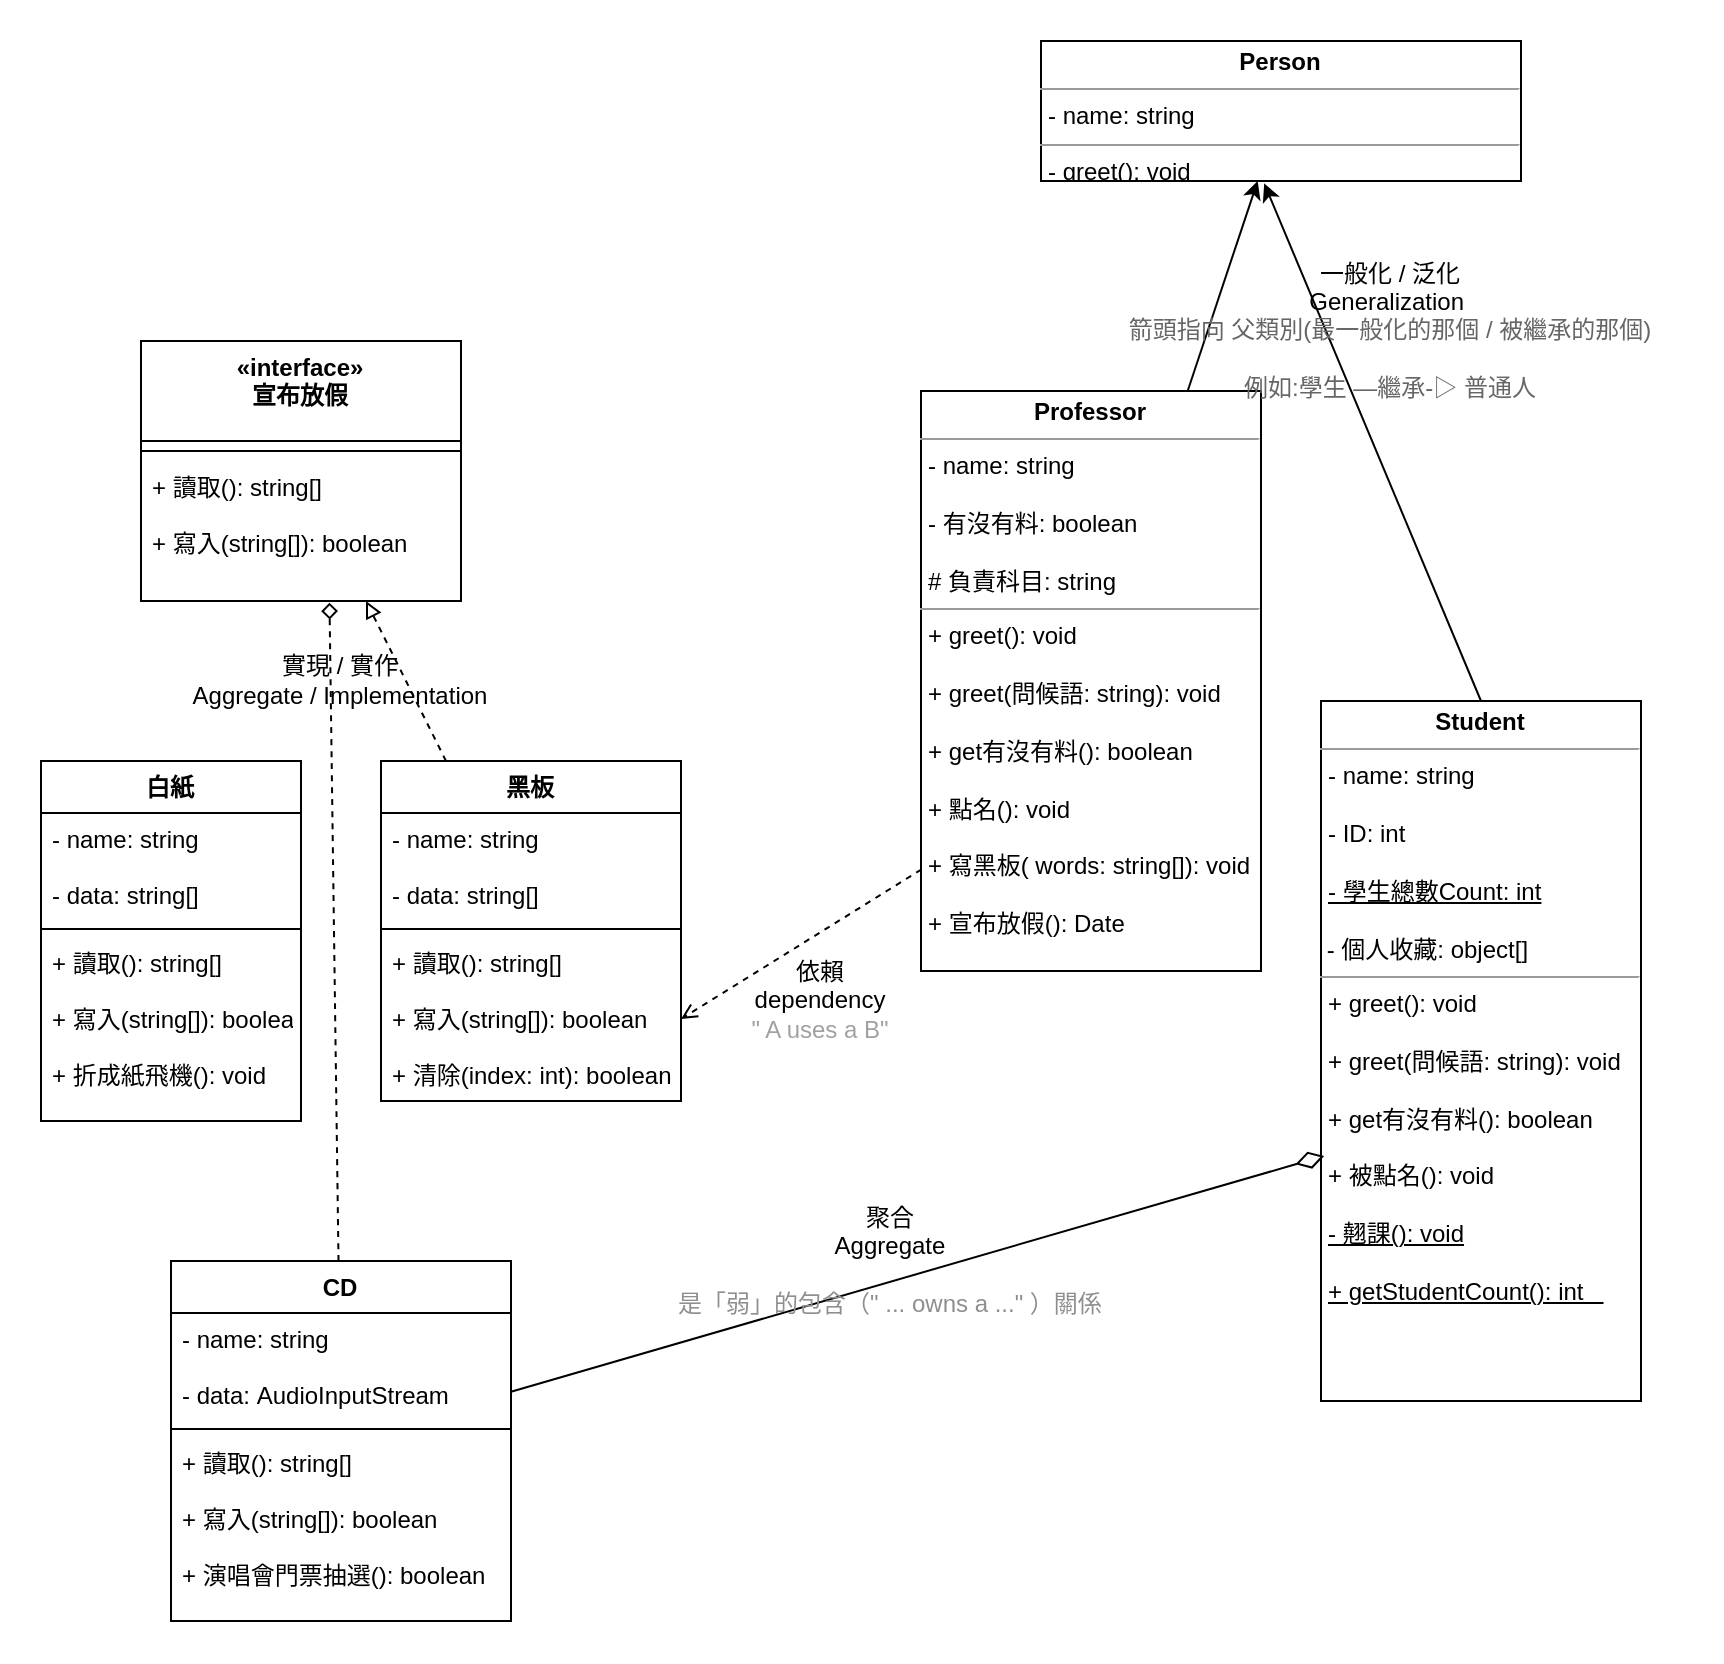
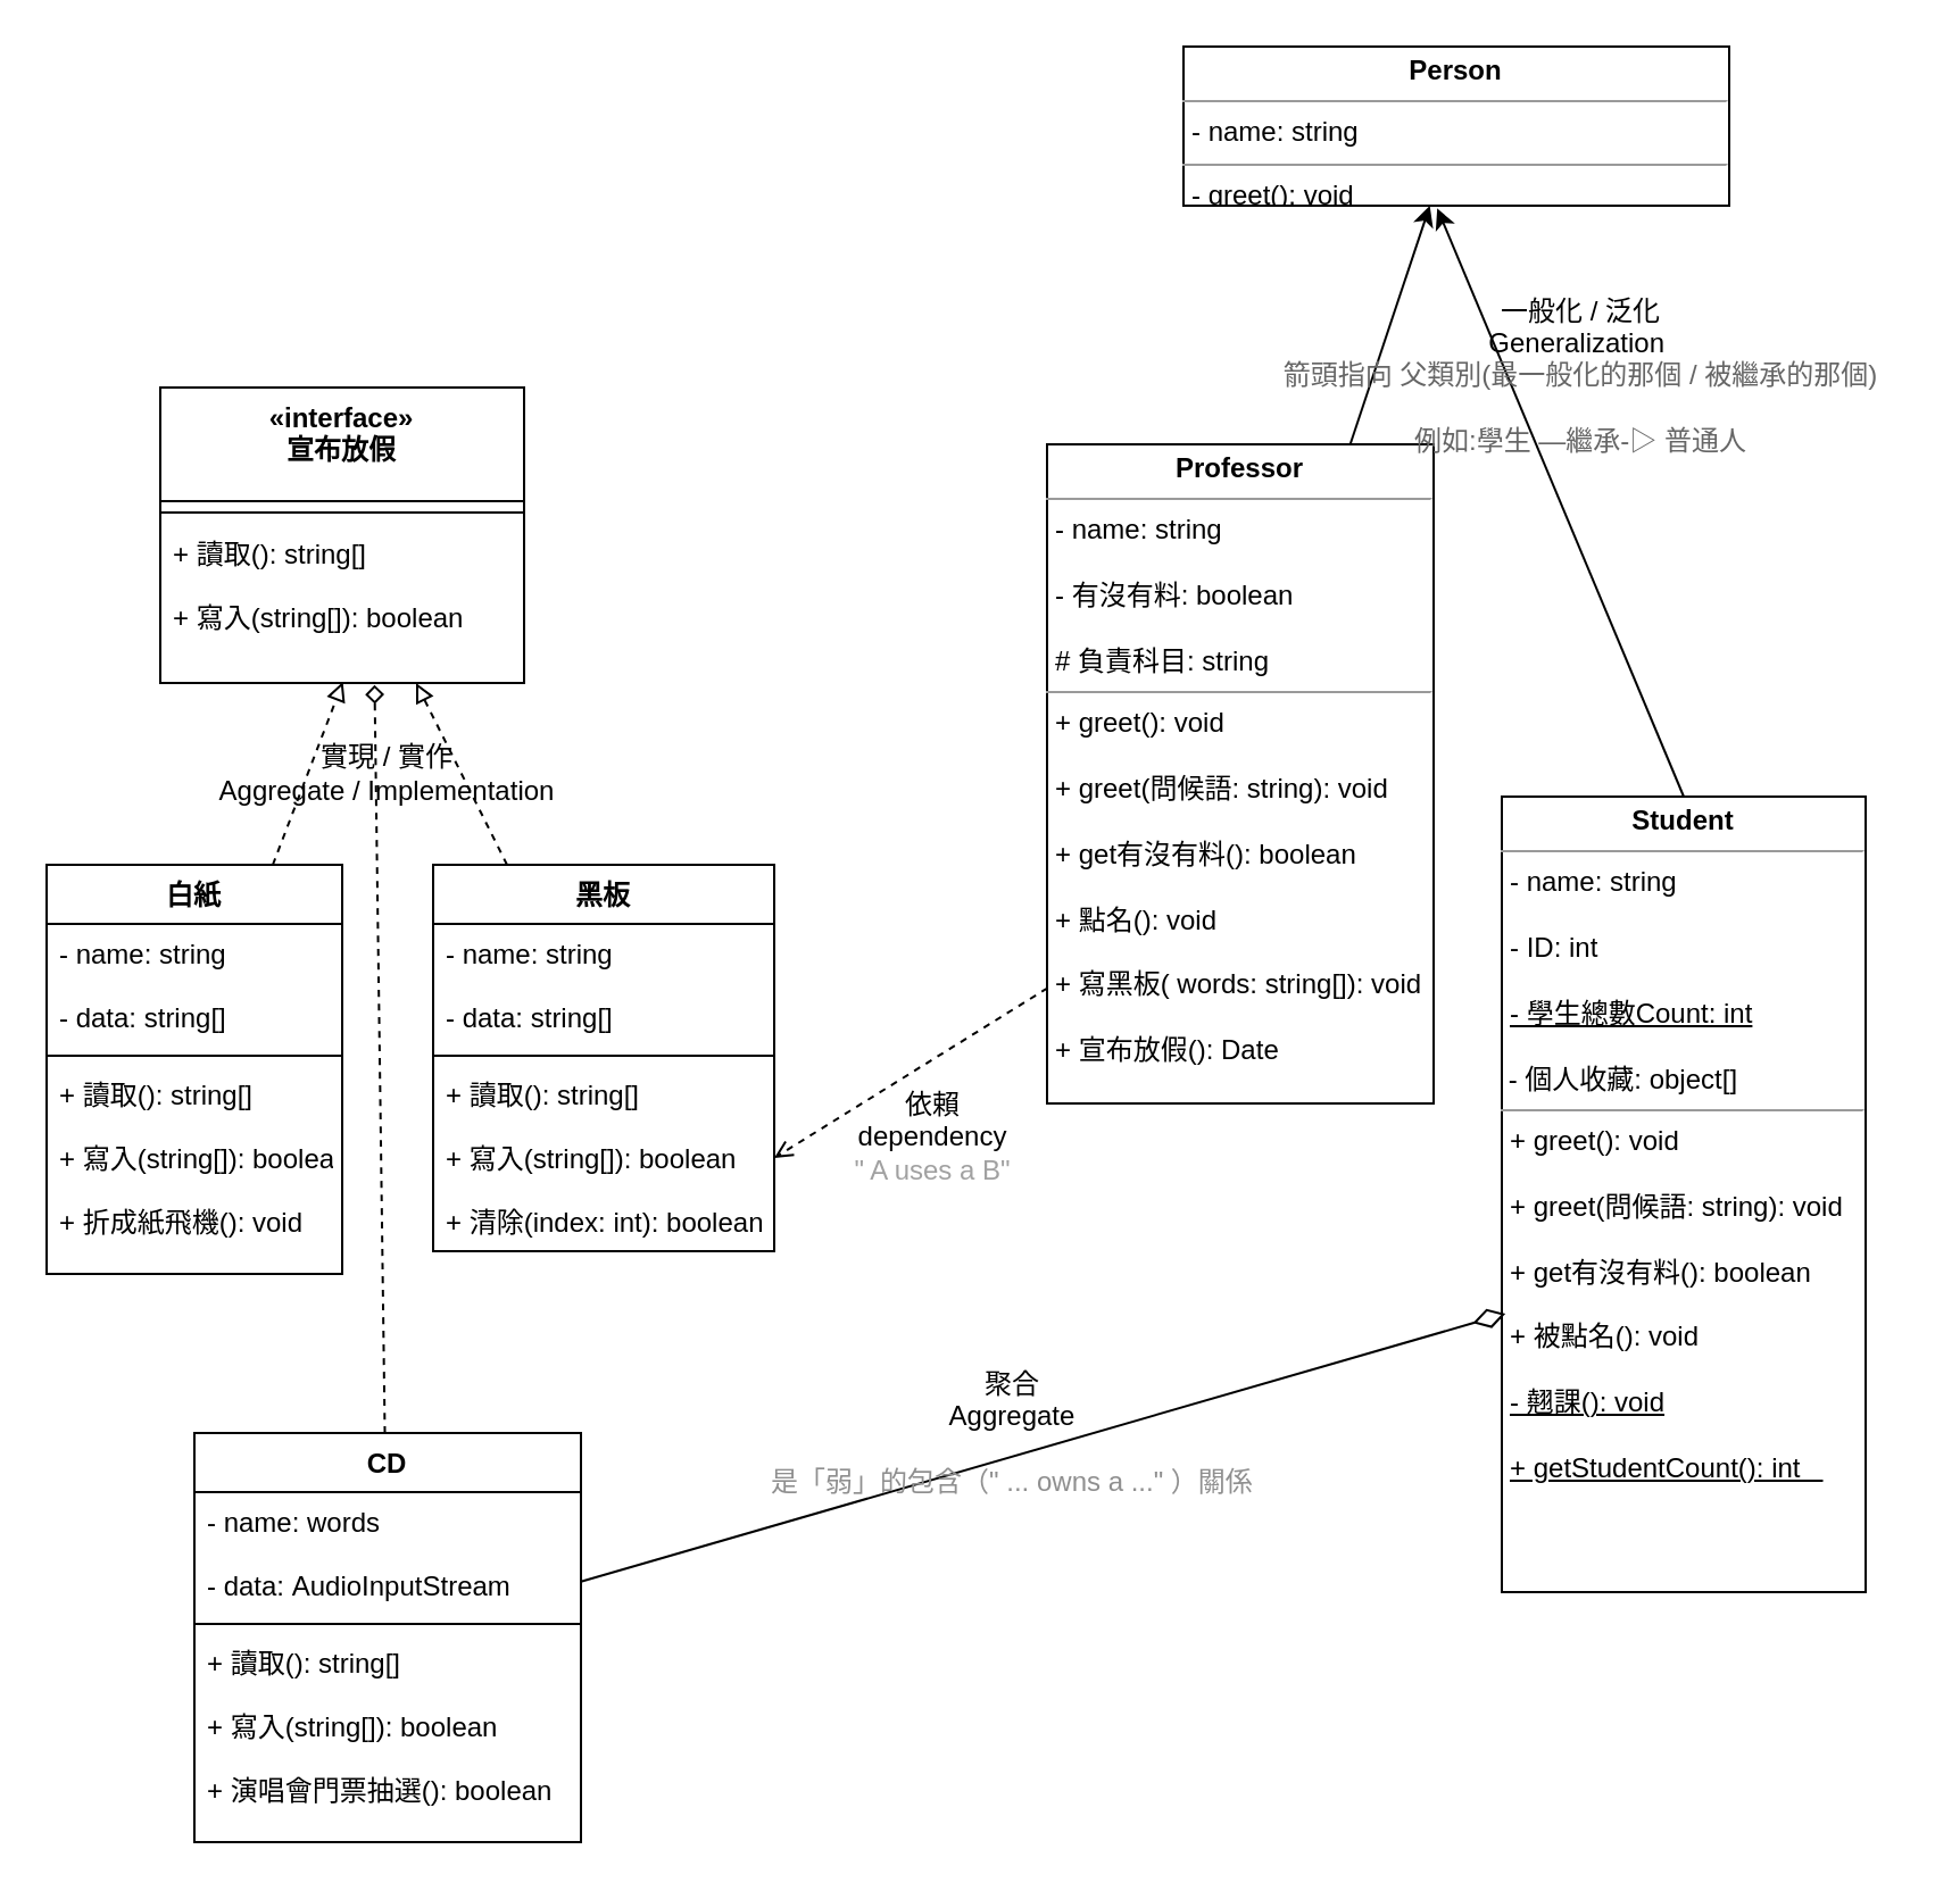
+ <mxCell id="15" style="edgeStyle=none;html=1;entryX=0.502;entryY=0.993;entryDx=0;entryDy=0;entryPerimeter=0;dashed=1;startArrow=none;startFill=0;endArrow=block;endFill=0;" parent="1" source="16" target="9" edge="1"><mxGeometry relative="1" as="geometry" /></mxCell>
- <mxCell id="26" value="- name: string&#10;&#10;- data: AudioInputStream&#10;" style="text;strokeColor=none;fillColor=none;align=left;verticalAlign=top;spacingLeft=4;spacingRight=4;overflow=hidden;rotatable=0;points=[[0,0.5],[1,0.5]];portConstraint=eastwest;" parent="25" vertex="1"><mxGeometry y="26" width="170" height="54" as="geometry" /></mxCell>
+ <mxCell id="26" value="- name: words&#10;&#10;- data: AudioInputStream&#10;" style="text;strokeColor=none;fillColor=none;align=left;verticalAlign=top;spacingLeft=4;spacingRight=4;overflow=hidden;rotatable=0;points=[[0,0.5],[1,0.5]];portConstraint=eastwest;" parent="25" vertex="1"><mxGeometry y="26" width="170" height="54" as="geometry" /></mxCell>
